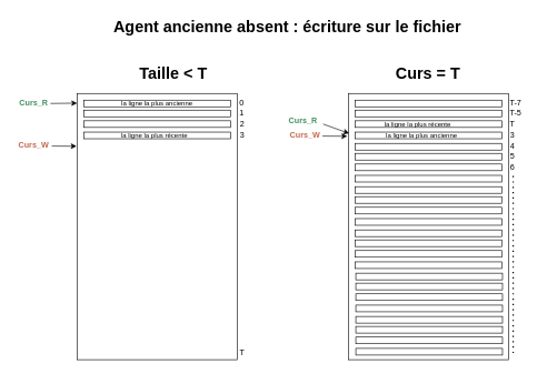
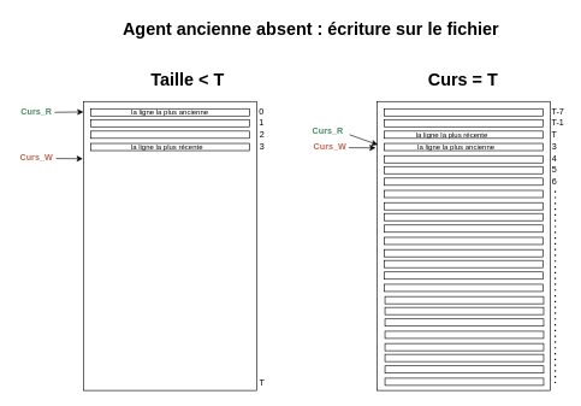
- <mxCell id="54" value="T-5" style="text;html=1;align=center;verticalAlign=middle;whiteSpace=wrap;rounded=0;" parent="1" vertex="1"><mxGeometry x="763" y="165" width="20" height="10" as="geometry" /></mxCell>
+ <mxCell id="54" value="T-1" style="text;html=1;align=center;verticalAlign=middle;whiteSpace=wrap;rounded=0;" parent="1" vertex="1"><mxGeometry x="763" y="165" width="20" height="10" as="geometry" /></mxCell>
